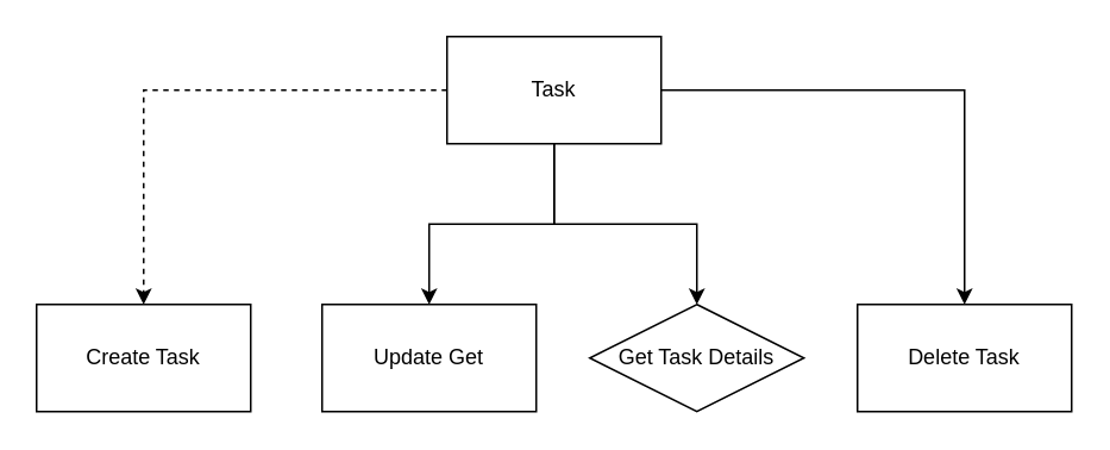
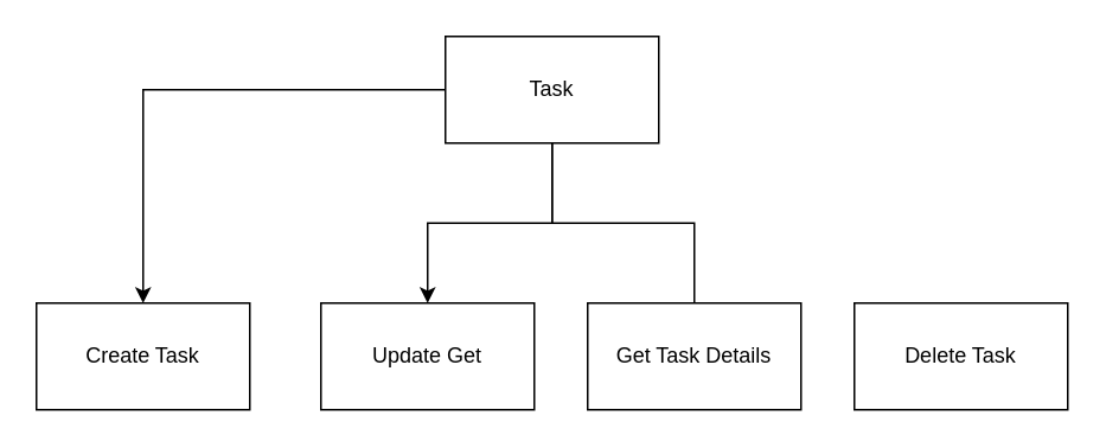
- <mxCell id="2" style="edgeStyle=orthogonalEdgeStyle;rounded=0;orthogonalLoop=1;jettySize=auto;html=1;entryX=0.5;entryY=0;entryDx=0;entryDy=0;dashed=1;" edge="1" parent="1" source="6" target="7"><mxGeometry relative="1" as="geometry" /></mxCell>
+ <mxCell id="2" style="edgeStyle=orthogonalEdgeStyle;rounded=0;orthogonalLoop=1;jettySize=auto;html=1;entryX=0.5;entryY=0;entryDx=0;entryDy=0;" edge="1" parent="1" source="6" target="7"><mxGeometry relative="1" as="geometry" /></mxCell>
- <mxCell id="5" style="edgeStyle=orthogonalEdgeStyle;rounded=0;orthogonalLoop=1;jettySize=auto;html=1;entryX=0.5;entryY=0;entryDx=0;entryDy=0;" edge="1" parent="1" source="6" target="10"><mxGeometry relative="1" as="geometry" /></mxCell>
- <mxCell id="4" style="edgeStyle=orthogonalEdgeStyle;rounded=0;orthogonalLoop=1;jettySize=auto;html=1;entryX=0.5;entryY=0;entryDx=0;entryDy=0;" edge="1" parent="1" source="6" target="9"><mxGeometry relative="1" as="geometry" /></mxCell>
+ <mxCell id="4" style="edgeStyle=orthogonalEdgeStyle;rounded=0;orthogonalLoop=1;jettySize=auto;html=1;entryX=0.5;entryY=0;entryDx=0;entryDy=0;endArrow=none;" edge="1" parent="1" source="6" target="9"><mxGeometry relative="1" as="geometry" /></mxCell>
- <mxCell id="9" value="Get Task Details" style="rhombus;whiteSpace=wrap;html=1;" vertex="1" parent="1"><mxGeometry x="330" y="170" width="120" height="60" as="geometry" /></mxCell>
+ <mxCell id="9" value="Get Task Details" style="rounded=0;whiteSpace=wrap;html=1;" vertex="1" parent="1"><mxGeometry x="330" y="170" width="120" height="60" as="geometry" /></mxCell>
